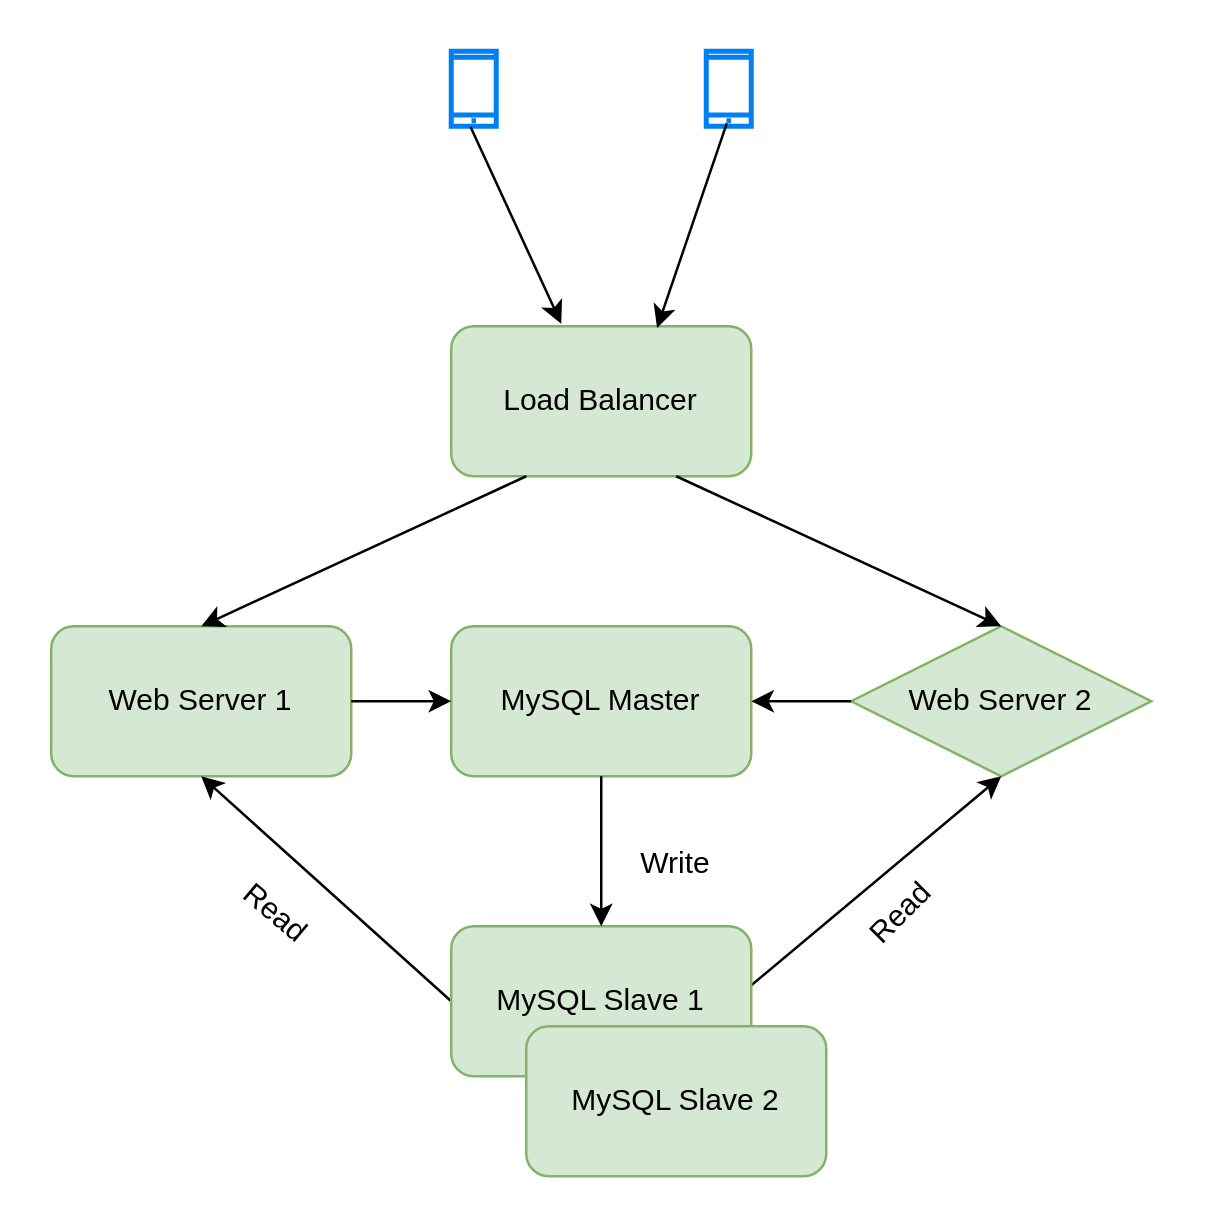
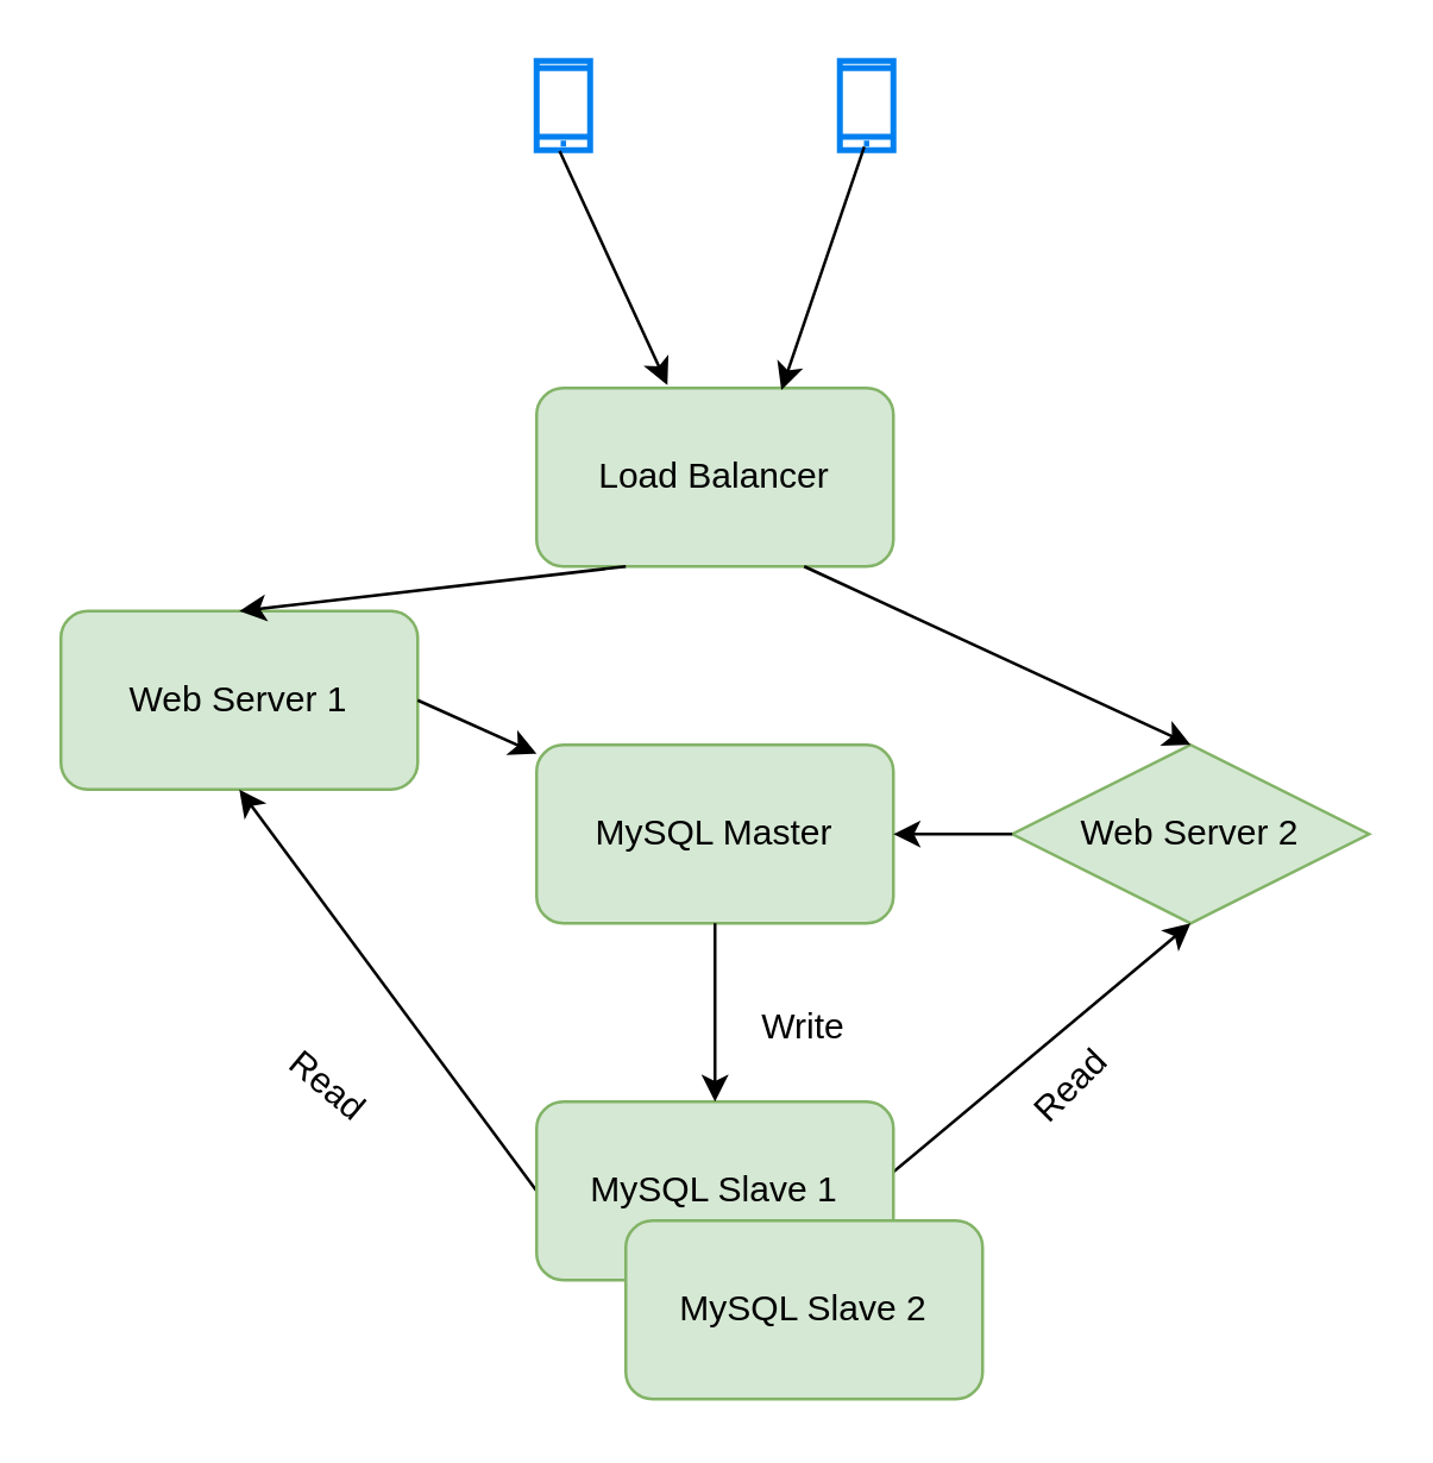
- <mxCell id="6" value="Web Server 1" style="rounded=1;whiteSpace=wrap;html=1;fillColor=#d5e8d4;strokeColor=#82b366;" parent="1" vertex="1"><mxGeometry x="20" y="250" width="120" height="60" as="geometry" /></mxCell>
+ <mxCell id="6" value="Web Server 1" style="rounded=1;whiteSpace=wrap;html=1;fillColor=#d5e8d4;strokeColor=#82b366;" parent="1" vertex="1"><mxGeometry x="20" y="205" width="120" height="60" as="geometry" /></mxCell>
